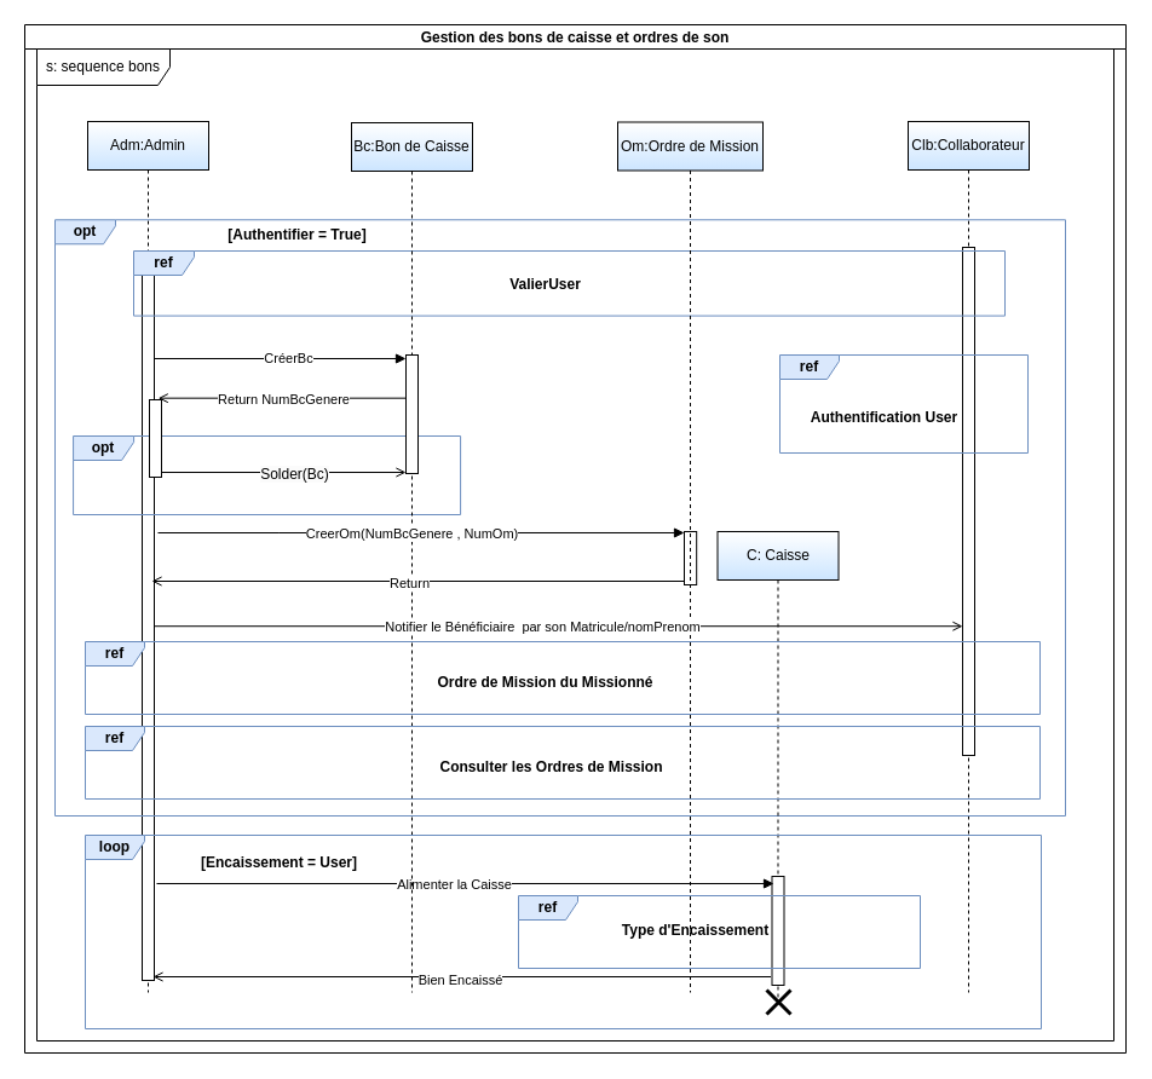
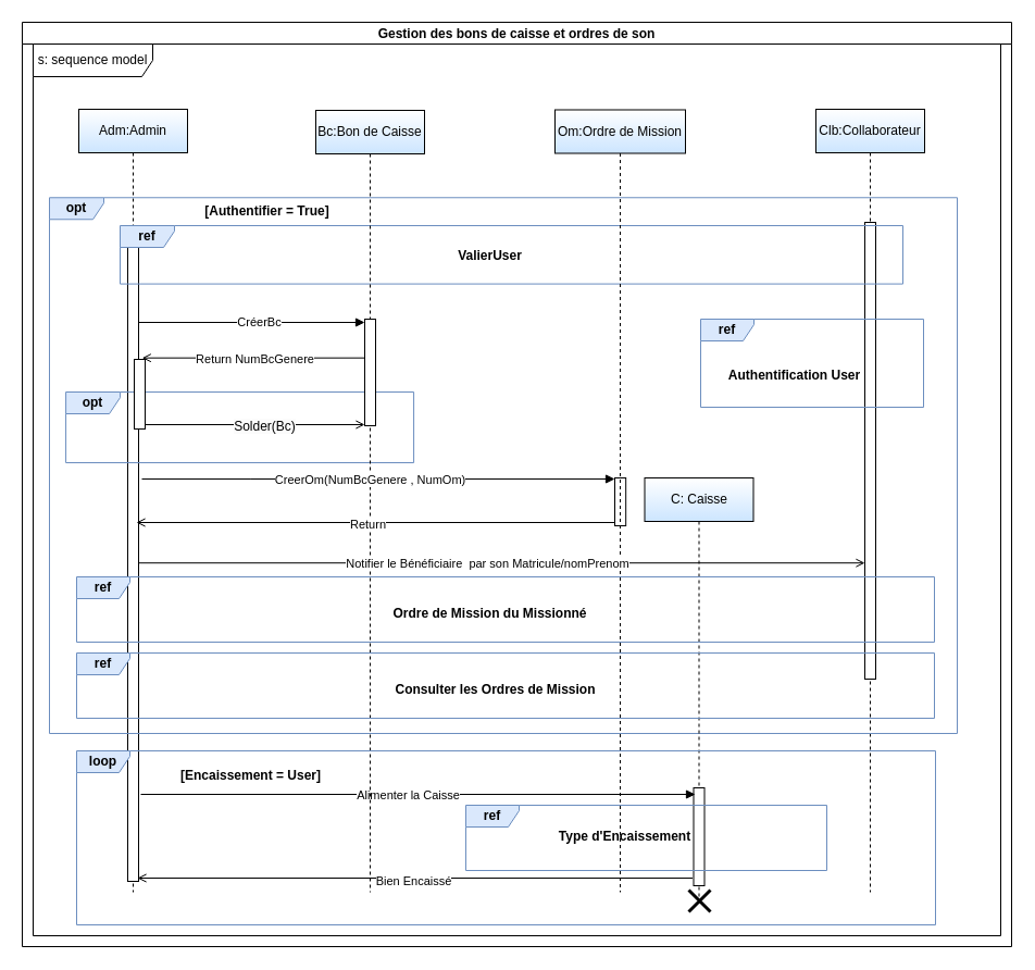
- <mxCell id="41" value="s: sequence bons" style="shape=umlFrame;whiteSpace=wrap;html=1;pointerEvents=0;width=110;height=30;" vertex="1" parent="40"><mxGeometry x="10" y="20" width="890" height="820" as="geometry" /></mxCell>
+ <mxCell id="41" value="s: sequence model" style="shape=umlFrame;whiteSpace=wrap;html=1;pointerEvents=0;width=110;height=30;" vertex="1" parent="40"><mxGeometry x="10" y="20" width="890" height="820" as="geometry" /></mxCell>
